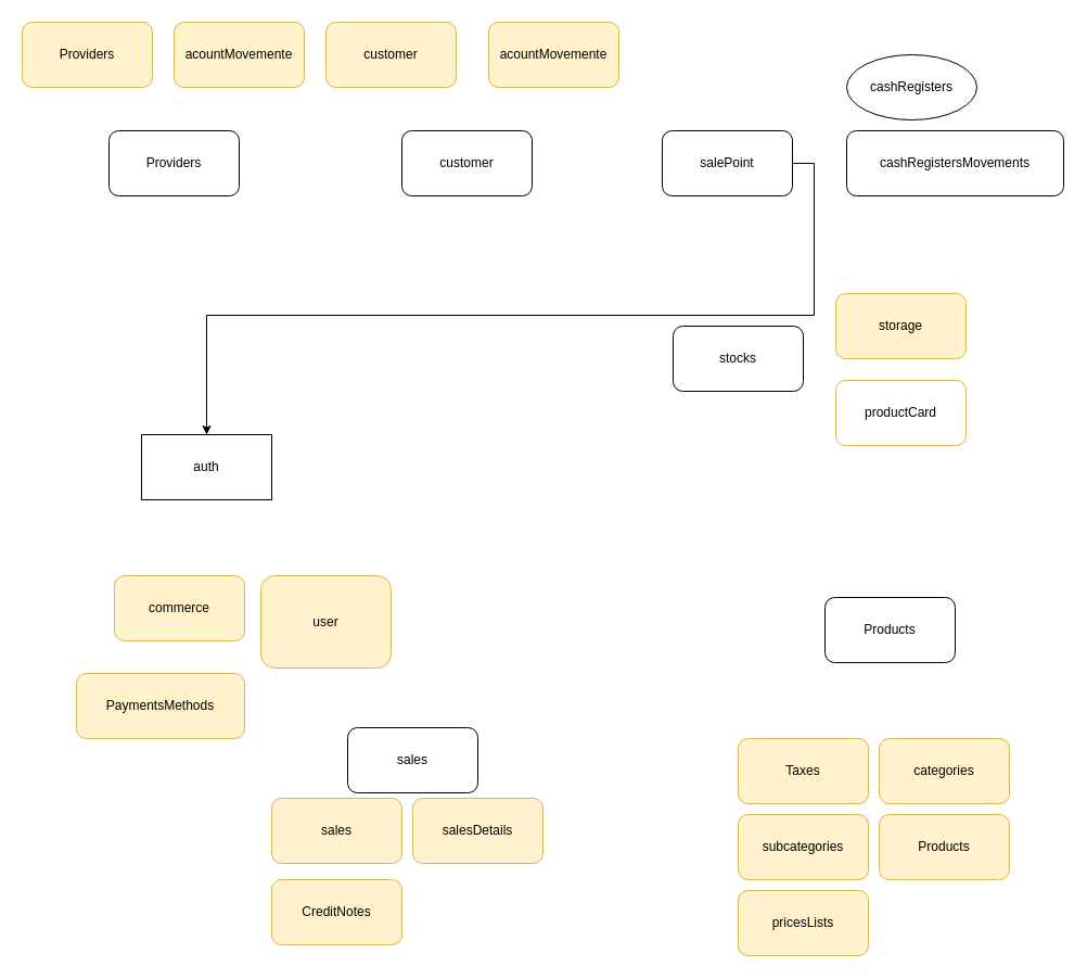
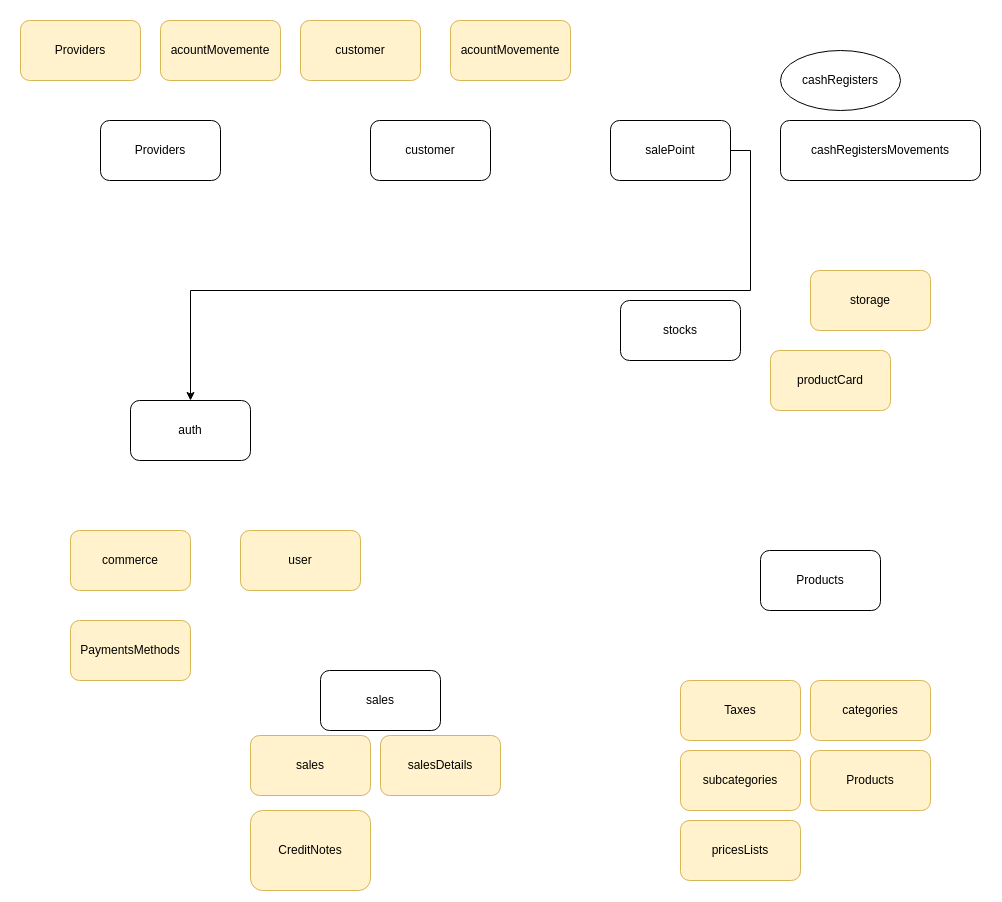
- <mxCell id="7" value="storage" style="rounded=1;whiteSpace=wrap;html=1;fillColor=#fff2cc;strokeColor=#d6b656;" parent="1" vertex="1"><mxGeometry x="770" y="270" width="120" height="60" as="geometry" /></mxCell>
+ <mxCell id="7" value="storage" style="rounded=1;whiteSpace=wrap;html=1;fillColor=#fff2cc;strokeColor=#d6b656;" parent="1" vertex="1"><mxGeometry x="810" y="270" width="120" height="60" as="geometry" /></mxCell>
- <mxCell id="17" value="productCard" style="rounded=1;whiteSpace=wrap;html=1;fillColor=#ffffff;strokeColor=#d6b656;" parent="1" vertex="1"><mxGeometry x="770" y="350" width="120" height="60" as="geometry" /></mxCell>
+ <mxCell id="17" value="productCard" style="rounded=1;whiteSpace=wrap;html=1;fillColor=#fff2cc;strokeColor=#d6b656;" parent="1" vertex="1"><mxGeometry x="770" y="350" width="120" height="60" as="geometry" /></mxCell>
- <mxCell id="24" value="auth" style="whiteSpace=wrap;html=1;rounded=0;" parent="1" vertex="1"><mxGeometry x="130" y="400" width="120" height="60" as="geometry" /></mxCell>
+ <mxCell id="24" value="auth" style="rounded=1;whiteSpace=wrap;html=1;" parent="1" vertex="1"><mxGeometry x="130" y="400" width="120" height="60" as="geometry" /></mxCell>
- <mxCell id="3" value="commerce" style="rounded=1;whiteSpace=wrap;html=1;fillColor=#fff2cc;strokeColor=#d6b656;" parent="1" vertex="1"><mxGeometry x="105" y="530" width="120" height="60" as="geometry" /></mxCell>
+ <mxCell id="3" value="commerce" style="rounded=1;whiteSpace=wrap;html=1;fillColor=#fff2cc;strokeColor=#d6b656;" parent="1" vertex="1"><mxGeometry x="70" y="530" width="120" height="60" as="geometry" /></mxCell>
- <mxCell id="2" value="user" style="rounded=1;whiteSpace=wrap;html=1;fillColor=#fff2cc;strokeColor=#d6b656;" parent="1" vertex="1"><mxGeometry x="240" y="530" width="120" height="85" as="geometry" /></mxCell>
+ <mxCell id="2" value="user" style="rounded=1;whiteSpace=wrap;html=1;fillColor=#fff2cc;strokeColor=#d6b656;" parent="1" vertex="1"><mxGeometry x="240" y="530" width="120" height="60" as="geometry" /></mxCell>
- <mxCell id="27" value="PaymentsMethods" style="rounded=1;whiteSpace=wrap;html=1;fillColor=#fff2cc;strokeColor=#d6b656;" parent="1" vertex="1"><mxGeometry x="70" y="620" width="155" height="60" as="geometry" /></mxCell>
+ <mxCell id="27" value="PaymentsMethods" style="rounded=1;whiteSpace=wrap;html=1;fillColor=#fff2cc;strokeColor=#d6b656;" parent="1" vertex="1"><mxGeometry x="70" y="620" width="120" height="60" as="geometry" /></mxCell>
- <mxCell id="28" value="CreditNotes" style="rounded=1;whiteSpace=wrap;html=1;fillColor=#fff2cc;strokeColor=#d6b656;" parent="1" vertex="1"><mxGeometry x="250" y="810" width="120" height="60" as="geometry" /></mxCell>
+ <mxCell id="28" value="CreditNotes" style="rounded=1;whiteSpace=wrap;html=1;fillColor=#fff2cc;strokeColor=#d6b656;" parent="1" vertex="1"><mxGeometry x="250" y="810" width="120" height="80" as="geometry" /></mxCell>
